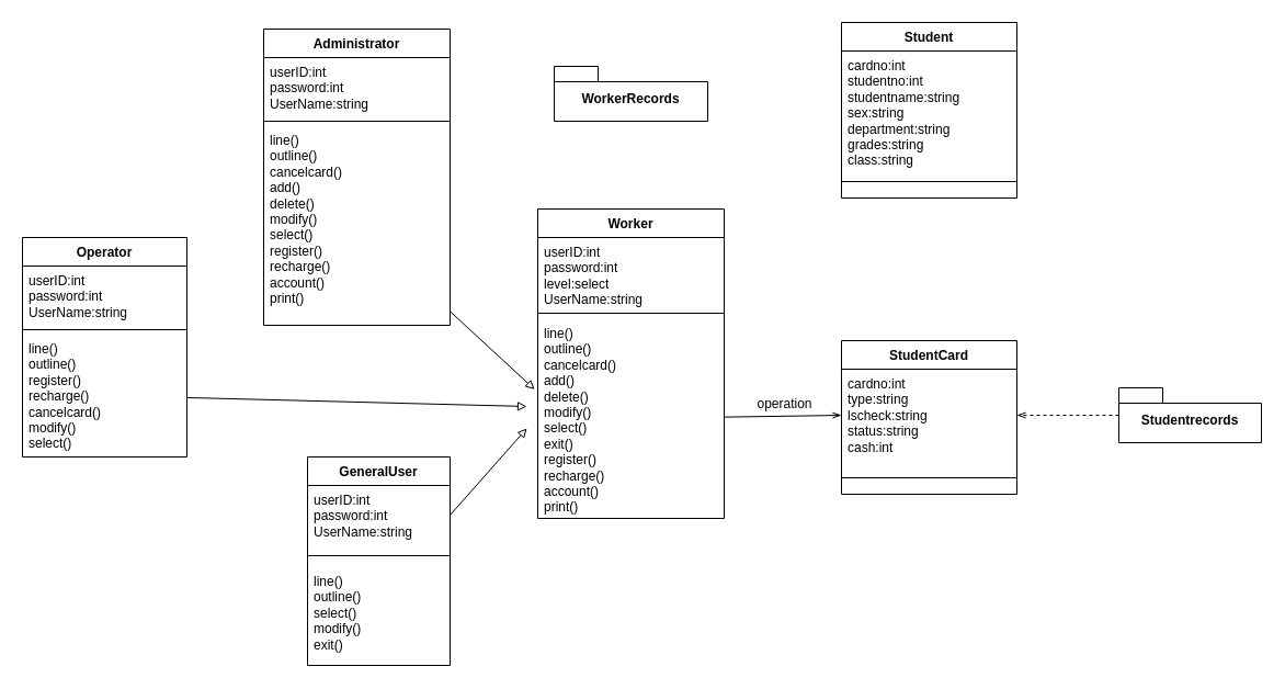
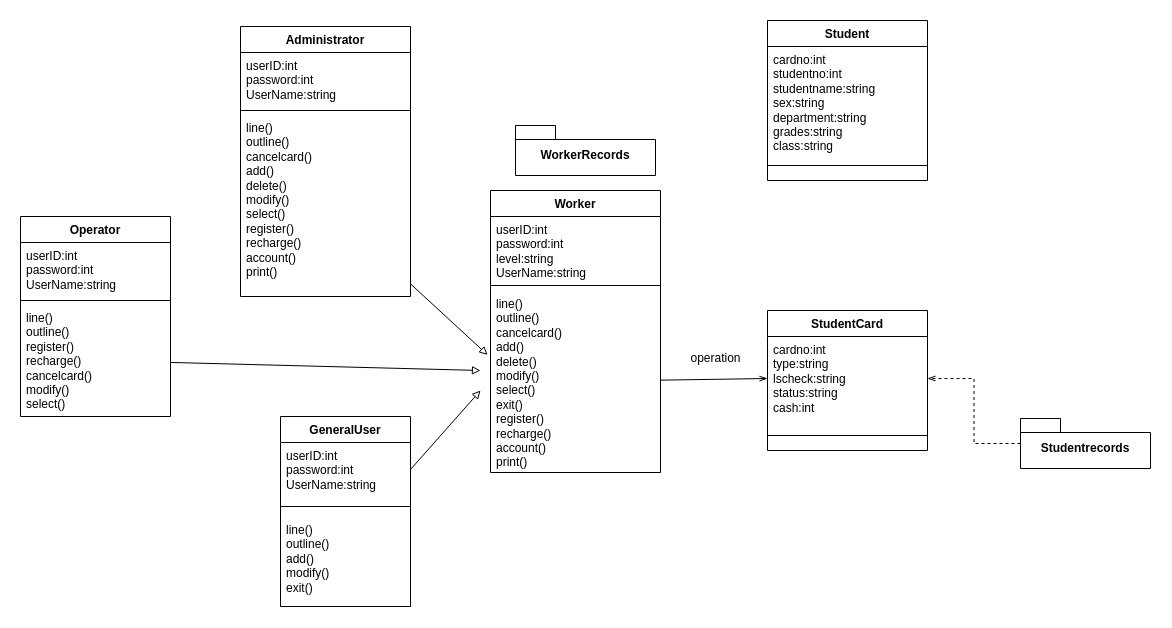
- <mxCell id="15" value="WorkerRecords" style="shape=folder;fontStyle=1;spacingTop=10;tabWidth=40;tabHeight=14;tabPosition=left;html=1;whiteSpace=wrap;" parent="1" vertex="1"><mxGeometry x="505" y="60" width="140" height="50" as="geometry" /></mxCell>
+ <mxCell id="15" value="WorkerRecords" style="shape=folder;fontStyle=1;spacingTop=10;tabWidth=40;tabHeight=14;tabPosition=left;html=1;whiteSpace=wrap;" parent="1" vertex="1"><mxGeometry x="515" y="125" width="140" height="50" as="geometry" /></mxCell>
- <mxCell id="22" value="userID:int&lt;br style=&quot;border-color: var(--border-color);&quot;&gt;password:int&lt;br style=&quot;border-color: var(--border-color);&quot;&gt;&lt;span style=&quot;border-color: var(--border-color); background-color: initial;&quot;&gt;level:select&lt;br&gt;UserName:string&lt;/span&gt;" style="text;strokeColor=none;fillColor=none;align=left;verticalAlign=top;spacingLeft=4;spacingRight=4;overflow=hidden;rotatable=0;points=[[0,0.5],[1,0.5]];portConstraint=eastwest;whiteSpace=wrap;html=1;" parent="21" vertex="1"><mxGeometry y="26" width="170" height="64" as="geometry" /></mxCell>
+ <mxCell id="22" value="userID:int&lt;br style=&quot;border-color: var(--border-color);&quot;&gt;password:int&lt;br style=&quot;border-color: var(--border-color);&quot;&gt;&lt;span style=&quot;border-color: var(--border-color); background-color: initial;&quot;&gt;level:string&lt;br&gt;UserName:string&lt;/span&gt;" style="text;strokeColor=none;fillColor=none;align=left;verticalAlign=top;spacingLeft=4;spacingRight=4;overflow=hidden;rotatable=0;points=[[0,0.5],[1,0.5]];portConstraint=eastwest;whiteSpace=wrap;html=1;" parent="21" vertex="1"><mxGeometry y="26" width="170" height="64" as="geometry" /></mxCell>
- <mxCell id="29" value="operation" style="text;html=1;align=center;verticalAlign=middle;resizable=0;points=[];autosize=1;strokeColor=none;fillColor=none;" parent="1" vertex="1"><mxGeometry x="680" y="353" width="70" height="30" as="geometry" /></mxCell>
+ <mxCell id="29" value="operation" style="text;html=1;align=center;verticalAlign=middle;resizable=0;points=[];autosize=1;strokeColor=none;fillColor=none;" parent="1" vertex="1"><mxGeometry x="680" y="343" width="70" height="30" as="geometry" /></mxCell>
- <mxCell id="20" value="Studentrecords" style="shape=folder;fontStyle=1;spacingTop=10;tabWidth=40;tabHeight=14;tabPosition=left;html=1;whiteSpace=wrap;" parent="1" vertex="1"><mxGeometry x="1020" y="353" width="130" height="50" as="geometry" /></mxCell>
+ <mxCell id="20" value="Studentrecords" style="shape=folder;fontStyle=1;spacingTop=10;tabWidth=40;tabHeight=14;tabPosition=left;html=1;whiteSpace=wrap;" parent="1" vertex="1"><mxGeometry x="1020" y="418" width="130" height="50" as="geometry" /></mxCell>
- <mxCell id="14" value="line()&lt;br style=&quot;border-color: var(--border-color);&quot;&gt;outline()&lt;br style=&quot;border-color: var(--border-color);&quot;&gt;select()&lt;br&gt;modify()&lt;br style=&quot;border-color: var(--border-color);&quot;&gt;exit()" style="text;strokeColor=none;fillColor=none;align=left;verticalAlign=top;spacingLeft=4;spacingRight=4;overflow=hidden;rotatable=0;points=[[0,0.5],[1,0.5]];portConstraint=eastwest;whiteSpace=wrap;html=1;" parent="11" vertex="1"><mxGeometry y="100" width="130" height="90" as="geometry" /></mxCell>
+ <mxCell id="14" value="line()&lt;br style=&quot;border-color: var(--border-color);&quot;&gt;outline()&lt;br style=&quot;border-color: var(--border-color);&quot;&gt;add()&lt;br&gt;modify()&lt;br style=&quot;border-color: var(--border-color);&quot;&gt;exit()" style="text;strokeColor=none;fillColor=none;align=left;verticalAlign=top;spacingLeft=4;spacingRight=4;overflow=hidden;rotatable=0;points=[[0,0.5],[1,0.5]];portConstraint=eastwest;whiteSpace=wrap;html=1;" parent="11" vertex="1"><mxGeometry y="100" width="130" height="90" as="geometry" /></mxCell>
